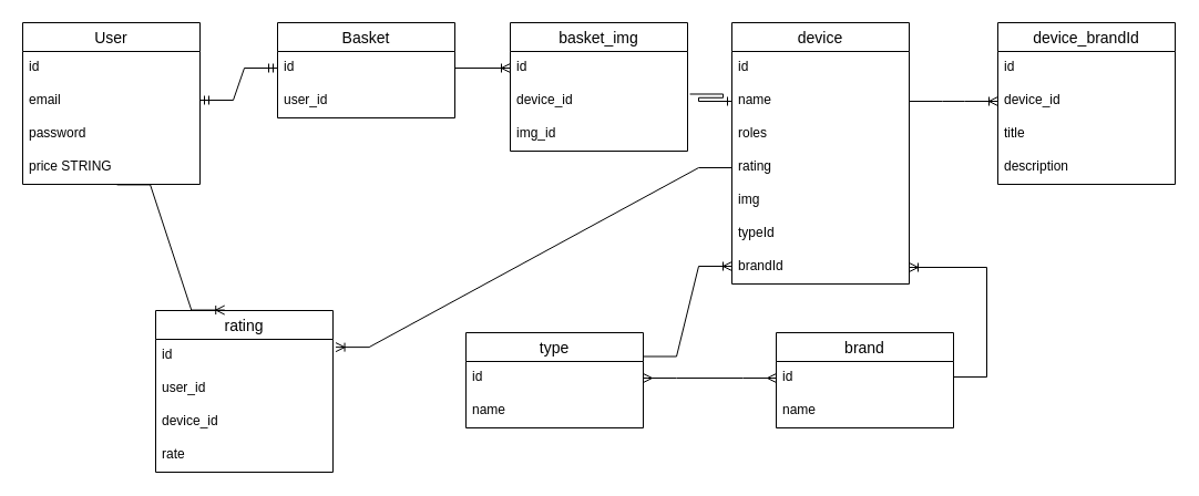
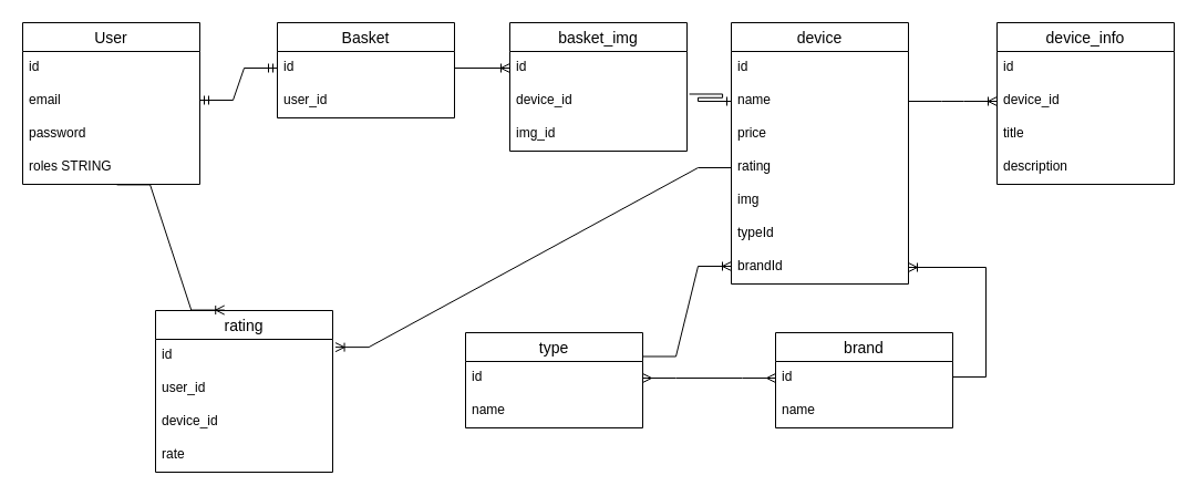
- <mxCell id="28" value="device_brandId" style="swimlane;fontStyle=0;childLayout=stackLayout;horizontal=1;startSize=26;horizontalStack=0;resizeParent=1;resizeParentMax=0;resizeLast=0;collapsible=1;marginBottom=0;align=center;fontSize=14;" vertex="1" parent="1"><mxGeometry x="900" y="20" width="160" height="146" as="geometry" /></mxCell>
+ <mxCell id="28" value="device_info" style="swimlane;fontStyle=0;childLayout=stackLayout;horizontal=1;startSize=26;horizontalStack=0;resizeParent=1;resizeParentMax=0;resizeLast=0;collapsible=1;marginBottom=0;align=center;fontSize=14;" vertex="1" parent="1"><mxGeometry x="900" y="20" width="160" height="146" as="geometry" /></mxCell>
- <mxCell id="13" value="roles" style="text;strokeColor=none;fillColor=none;spacingLeft=4;spacingRight=4;overflow=hidden;rotatable=0;points=[[0,0.5],[1,0.5]];portConstraint=eastwest;fontSize=12;" vertex="1" parent="10"><mxGeometry y="86" width="160" height="30" as="geometry" /></mxCell>
+ <mxCell id="13" value="price" style="text;strokeColor=none;fillColor=none;spacingLeft=4;spacingRight=4;overflow=hidden;rotatable=0;points=[[0,0.5],[1,0.5]];portConstraint=eastwest;fontSize=12;" vertex="1" parent="10"><mxGeometry y="86" width="160" height="30" as="geometry" /></mxCell>
- <mxCell id="6" value="price STRING" style="text;strokeColor=none;fillColor=none;spacingLeft=4;spacingRight=4;overflow=hidden;rotatable=0;points=[[0,0.5],[1,0.5]];portConstraint=eastwest;fontSize=12;" vertex="1" parent="2"><mxGeometry y="116" width="160" height="30" as="geometry" /></mxCell>
+ <mxCell id="6" value="roles STRING" style="text;strokeColor=none;fillColor=none;spacingLeft=4;spacingRight=4;overflow=hidden;rotatable=0;points=[[0,0.5],[1,0.5]];portConstraint=eastwest;fontSize=12;" vertex="1" parent="2"><mxGeometry y="116" width="160" height="30" as="geometry" /></mxCell>
